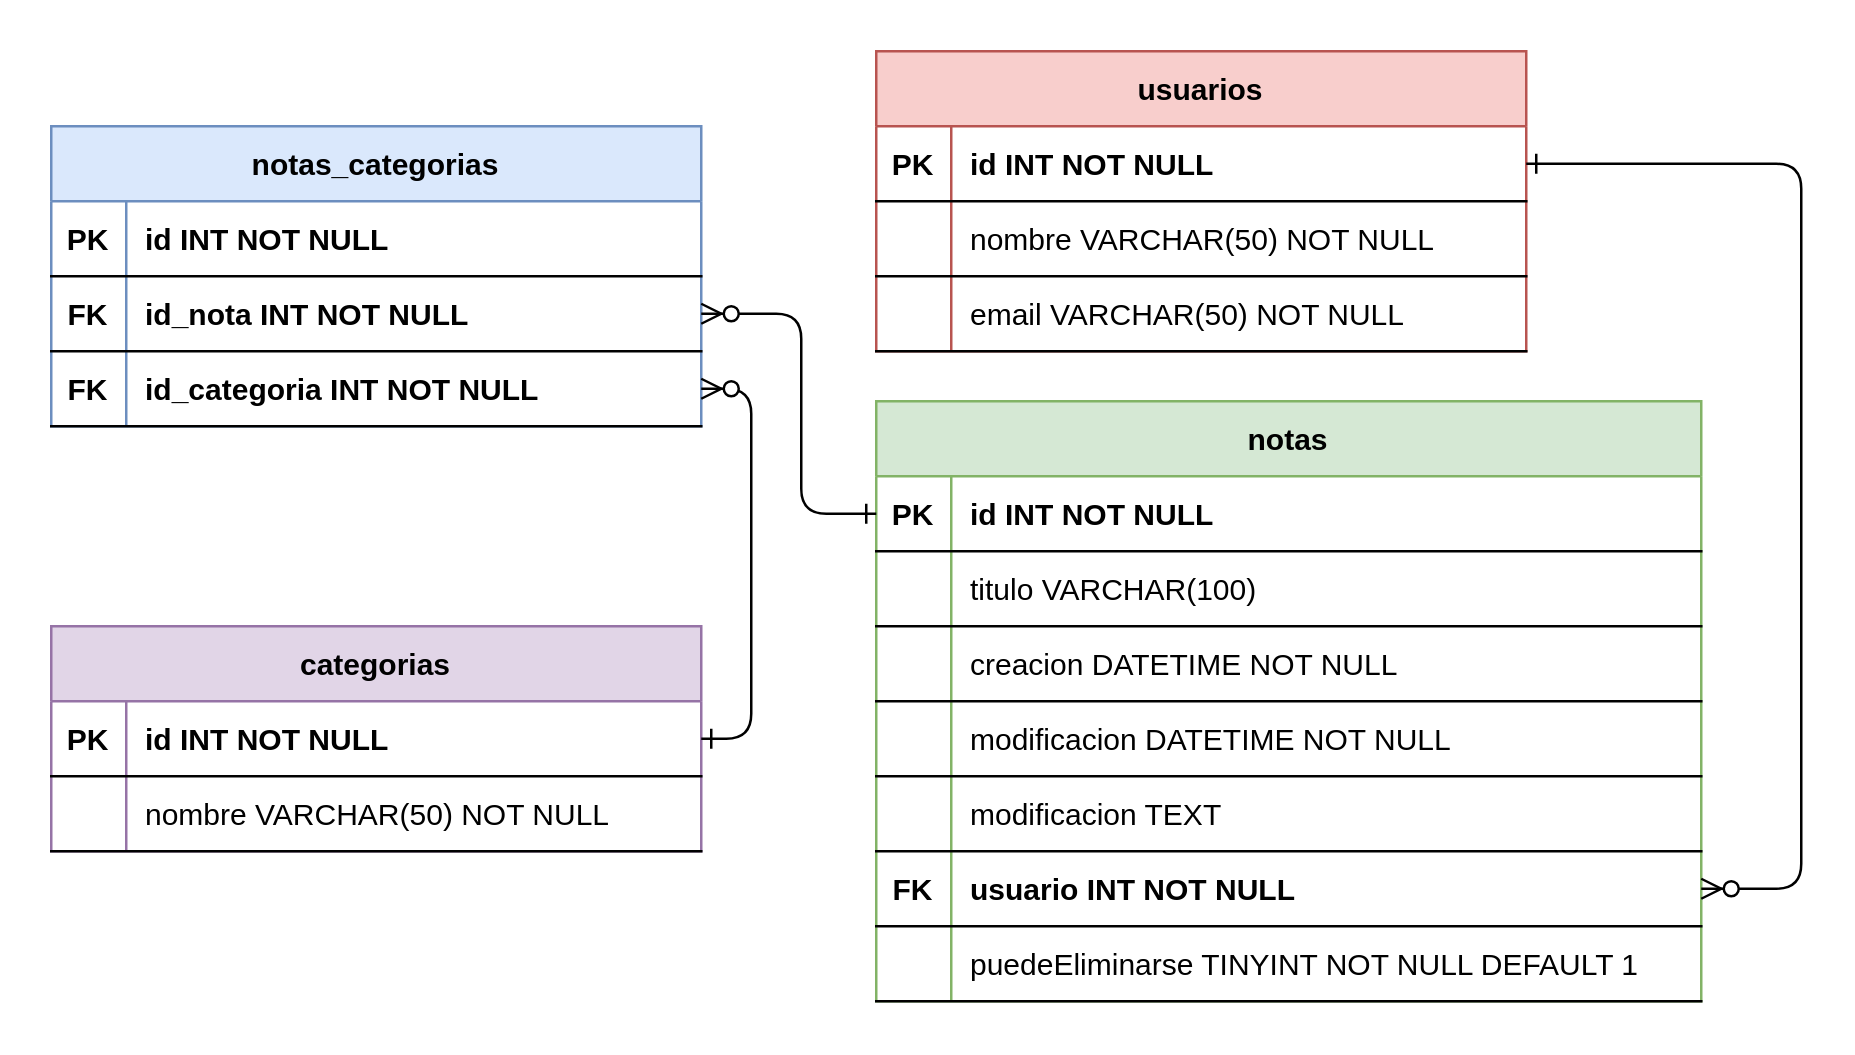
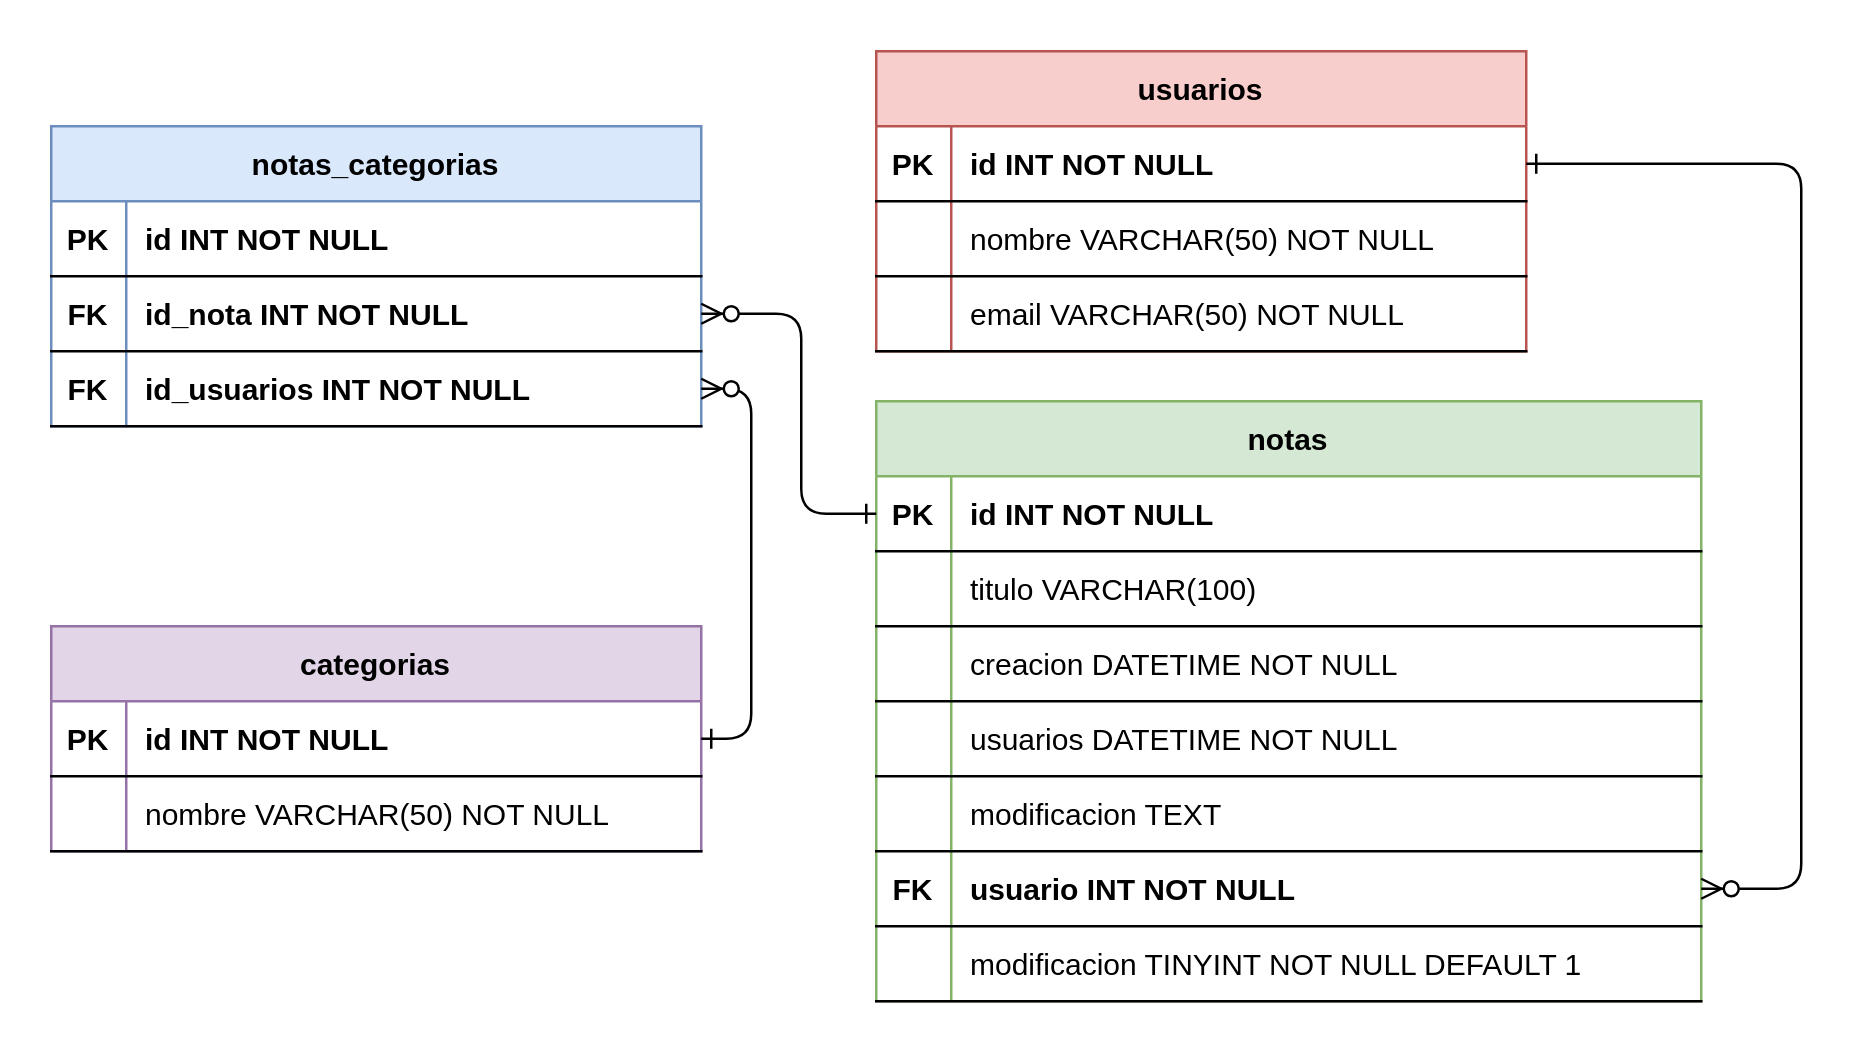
- <mxCell id="51" value="id_categoria INT NOT NULL" style="shape=partialRectangle;overflow=hidden;connectable=0;fillColor=none;top=0;left=0;bottom=0;right=0;align=left;spacingLeft=6;fontStyle=1;" parent="49" vertex="1"><mxGeometry x="30" width="230" height="30" as="geometry"><mxRectangle width="230" height="30" as="alternateBounds" /></mxGeometry></mxCell>
+ <mxCell id="51" value="id_usuarios INT NOT NULL" style="shape=partialRectangle;overflow=hidden;connectable=0;fillColor=none;top=0;left=0;bottom=0;right=0;align=left;spacingLeft=6;fontStyle=1;" parent="49" vertex="1"><mxGeometry x="30" width="230" height="30" as="geometry"><mxRectangle width="230" height="30" as="alternateBounds" /></mxGeometry></mxCell>
- <mxCell id="14" value="modificacion DATETIME NOT NULL " style="shape=partialRectangle;overflow=hidden;connectable=0;fillColor=none;top=0;left=0;bottom=0;right=0;align=left;spacingLeft=6;fontStyle=0;" parent="12" vertex="1"><mxGeometry x="30" width="300" height="30" as="geometry"><mxRectangle width="230" height="30" as="alternateBounds" /></mxGeometry></mxCell>
+ <mxCell id="14" value="usuarios DATETIME NOT NULL " style="shape=partialRectangle;overflow=hidden;connectable=0;fillColor=none;top=0;left=0;bottom=0;right=0;align=left;spacingLeft=6;fontStyle=0;" parent="12" vertex="1"><mxGeometry x="30" width="300" height="30" as="geometry"><mxRectangle width="230" height="30" as="alternateBounds" /></mxGeometry></mxCell>
- <mxCell id="23" value="puedeEliminarse TINYINT NOT NULL DEFAULT 1" style="shape=partialRectangle;overflow=hidden;connectable=0;fillColor=none;top=0;left=0;bottom=0;right=0;align=left;spacingLeft=6;fontStyle=0;" parent="21" vertex="1"><mxGeometry x="30" width="300" height="30" as="geometry"><mxRectangle width="230" height="30" as="alternateBounds" /></mxGeometry></mxCell>
+ <mxCell id="23" value="modificacion TINYINT NOT NULL DEFAULT 1" style="shape=partialRectangle;overflow=hidden;connectable=0;fillColor=none;top=0;left=0;bottom=0;right=0;align=left;spacingLeft=6;fontStyle=0;" parent="21" vertex="1"><mxGeometry x="30" width="300" height="30" as="geometry"><mxRectangle width="230" height="30" as="alternateBounds" /></mxGeometry></mxCell>
